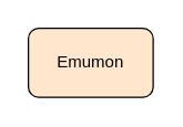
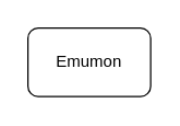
- <mxCell id="2" value="Emumon" style="rounded=1;whiteSpace=wrap;html=1;fillColor=#ffe6cc;" parent="1" vertex="1"><mxGeometry x="20" y="20" width="90" height="50" as="geometry" /></mxCell>
+ <mxCell id="2" value="Emumon" style="rounded=1;whiteSpace=wrap;html=1;" parent="1" vertex="1"><mxGeometry x="20" y="20" width="90" height="50" as="geometry" /></mxCell>
